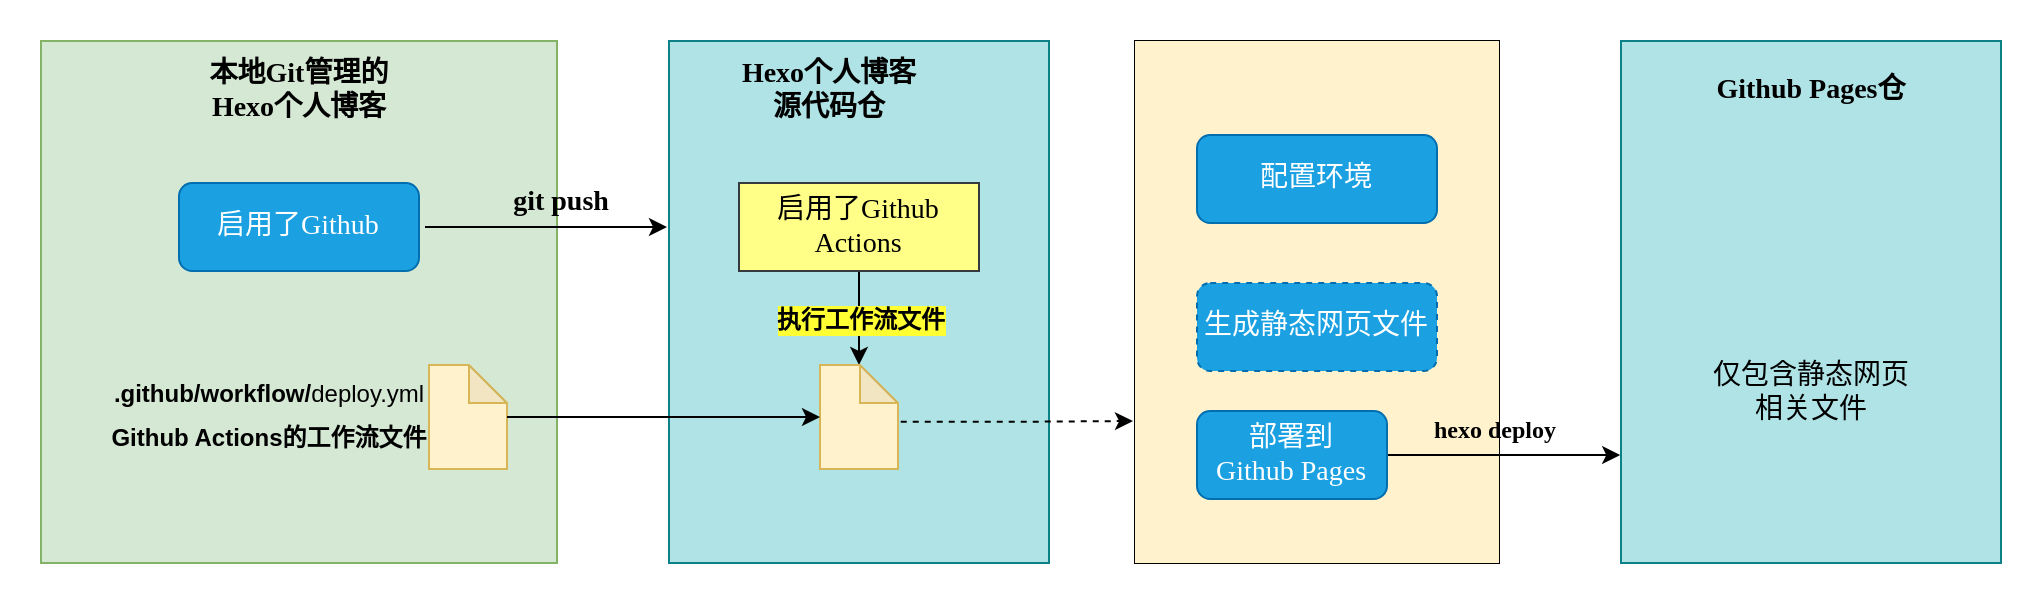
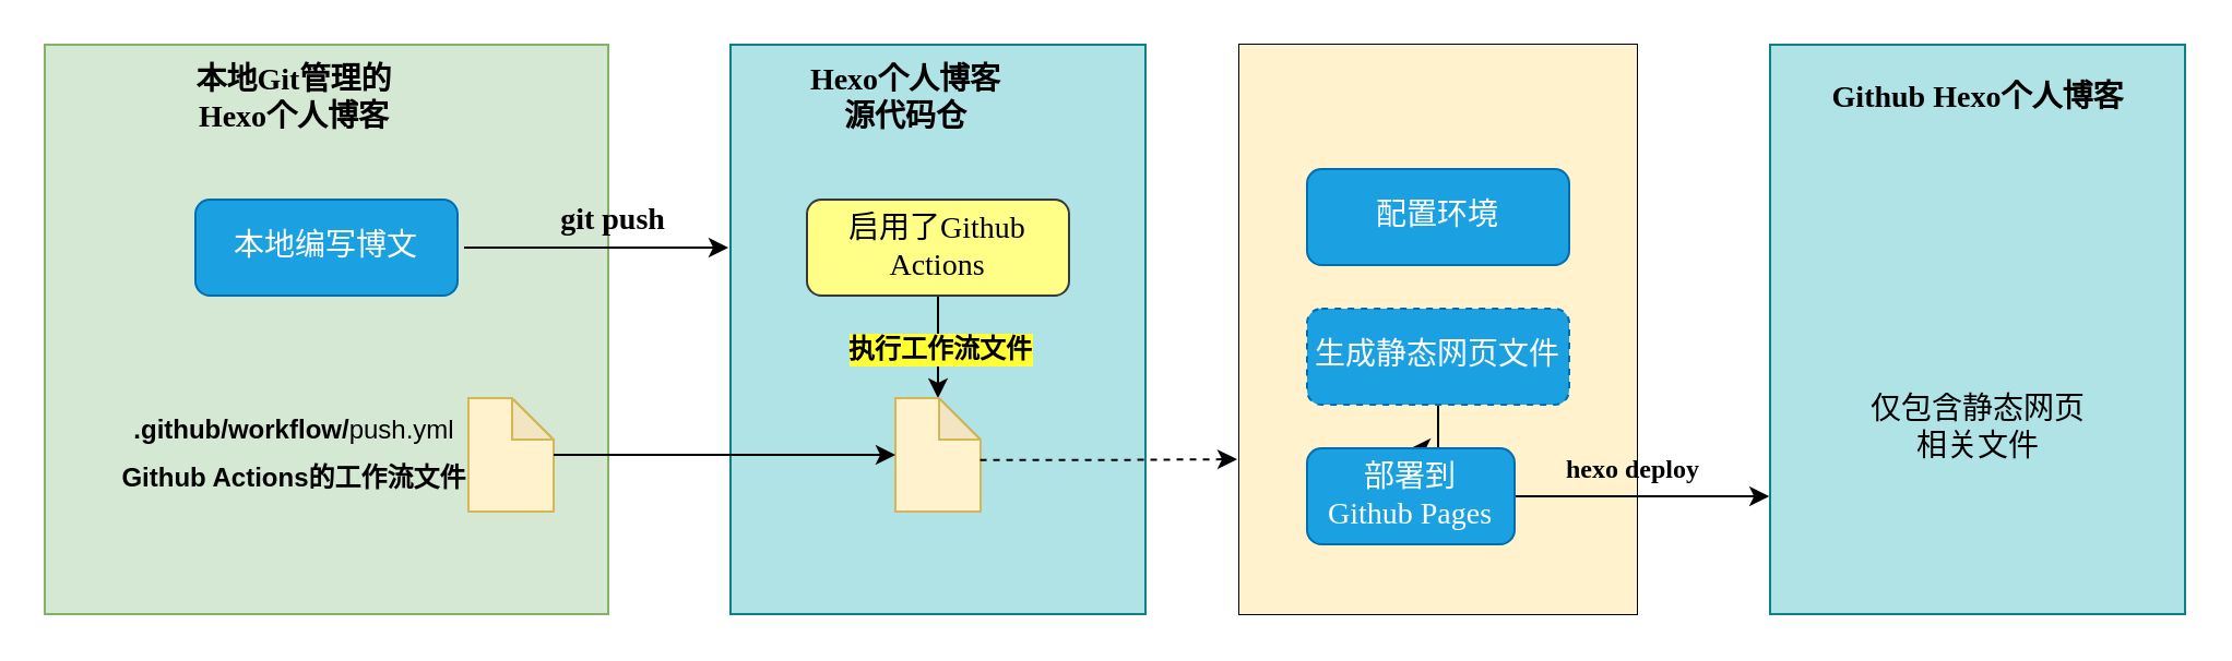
- <mxCell id="30" value="&lt;div&gt;&lt;div&gt;&lt;font face=&quot;MesloLGS NF&quot;&gt;&lt;span style=&quot;font-size: 14px;&quot;&gt;&lt;b&gt;Github Pages仓&lt;/b&gt;&lt;/span&gt;&lt;/font&gt;&lt;br&gt;&lt;/div&gt;&lt;/div&gt;" style="text;html=1;align=center;verticalAlign=middle;whiteSpace=wrap;rounded=0;" vertex="1" parent="28"><mxGeometry x="17.52" y="2.35" width="154.96" height="46.05" as="geometry" /></mxCell>
+ <mxCell id="30" value="&lt;div&gt;&lt;div&gt;&lt;font face=&quot;MesloLGS NF&quot;&gt;&lt;span style=&quot;font-size: 14px;&quot;&gt;&lt;b&gt;Github Hexo个人博客&lt;/b&gt;&lt;/span&gt;&lt;/font&gt;&lt;br&gt;&lt;/div&gt;&lt;/div&gt;" style="text;html=1;align=center;verticalAlign=middle;whiteSpace=wrap;rounded=0;" vertex="1" parent="28"><mxGeometry x="17.52" y="2.35" width="154.96" height="46.05" as="geometry" /></mxCell>
- <mxCell id="12" value="&lt;b&gt;&lt;font face=&quot;MesloLGS NF&quot; style=&quot;font-size: 14px;&quot;&gt;本地&lt;/font&gt;&lt;/b&gt;&lt;b style=&quot;background-color: transparent; color: light-dark(rgb(0, 0, 0), rgb(255, 255, 255));&quot;&gt;&lt;font face=&quot;MesloLGS NF&quot; style=&quot;font-size: 14px;&quot;&gt;Git管理的&lt;/font&gt;&lt;/b&gt;&lt;div&gt;&lt;div&gt;&lt;div&gt;&lt;b&gt;&lt;font face=&quot;MesloLGS NF&quot; style=&quot;font-size: 14px;&quot;&gt;Hexo个人博客&lt;/font&gt;&lt;/b&gt;&lt;/div&gt;&lt;/div&gt;&lt;/div&gt;" style="text;html=1;align=center;verticalAlign=middle;whiteSpace=wrap;rounded=0;" vertex="1" parent="9"><mxGeometry x="51.52" y="2.35" width="154.96" height="46.05" as="geometry" /></mxCell>
+ <mxCell id="12" value="&lt;b&gt;&lt;font face=&quot;MesloLGS NF&quot; style=&quot;font-size: 14px;&quot;&gt;本地&lt;/font&gt;&lt;/b&gt;&lt;b style=&quot;background-color: transparent; color: light-dark(rgb(0, 0, 0), rgb(255, 255, 255));&quot;&gt;&lt;font face=&quot;MesloLGS NF&quot; style=&quot;font-size: 14px;&quot;&gt;Git管理的&lt;/font&gt;&lt;/b&gt;&lt;div&gt;&lt;div&gt;&lt;div&gt;&lt;b&gt;&lt;font face=&quot;MesloLGS NF&quot; style=&quot;font-size: 14px;&quot;&gt;Hexo个人博客&lt;/font&gt;&lt;/b&gt;&lt;/div&gt;&lt;/div&gt;&lt;/div&gt;" style="text;html=1;align=center;verticalAlign=middle;whiteSpace=wrap;rounded=0;" vertex="1" parent="9"><mxGeometry x="36.52" y="2.35" width="154.96" height="46.05" as="geometry" /></mxCell>
- <mxCell id="22" value="&lt;font face=&quot;MesloLGS NF&quot;&gt;&lt;span style=&quot;font-size: 14px;&quot;&gt;配置环境&lt;/span&gt;&lt;/font&gt;" style="whiteSpace=wrap;html=1;rounded=1;fillColor=#1ba1e2;fontColor=#ffffff;strokeColor=#006EAF;" vertex="1" parent="20"><mxGeometry x="31" y="47" width="120" height="44" as="geometry" /></mxCell>
+ <mxCell id="22" value="&lt;font face=&quot;MesloLGS NF&quot;&gt;&lt;span style=&quot;font-size: 14px;&quot;&gt;配置环境&lt;/span&gt;&lt;/font&gt;" style="whiteSpace=wrap;html=1;rounded=1;fillColor=#1ba1e2;fontColor=#ffffff;strokeColor=#006EAF;" vertex="1" parent="20"><mxGeometry x="31" y="57" width="120" height="44" as="geometry" /></mxCell>
- <mxCell id="11" value="&lt;font face=&quot;MesloLGS NF&quot; style=&quot;font-size: 14px;&quot;&gt;启用了Github&lt;/font&gt;" style="whiteSpace=wrap;html=1;rounded=1;fillColor=#1ba1e2;fontColor=#ffffff;strokeColor=#006EAF;" vertex="1" parent="9"><mxGeometry x="69" y="71" width="120" height="44" as="geometry" /></mxCell>
+ <mxCell id="11" value="&lt;font face=&quot;MesloLGS NF&quot; style=&quot;font-size: 14px;&quot;&gt;本地编写博文&lt;/font&gt;" style="whiteSpace=wrap;html=1;rounded=1;fillColor=#1ba1e2;fontColor=#ffffff;strokeColor=#006EAF;" vertex="1" parent="9"><mxGeometry x="69" y="71" width="120" height="44" as="geometry" /></mxCell>
- <mxCell id="6" value="&lt;span&gt;&lt;font face=&quot;MesloLGS NF&quot; style=&quot;font-size: 14px; color: rgb(0, 0, 0);&quot;&gt;启用了Github Actions&lt;/font&gt;&lt;/span&gt;" style="whiteSpace=wrap;html=1;fillColor=#ffff88;strokeColor=#36393d;rounded=0;" vertex="1" parent="2"><mxGeometry x="35" y="71" width="120" height="44" as="geometry" /></mxCell>
+ <mxCell id="6" value="&lt;span&gt;&lt;font face=&quot;MesloLGS NF&quot; style=&quot;font-size: 14px; color: rgb(0, 0, 0);&quot;&gt;启用了Github Actions&lt;/font&gt;&lt;/span&gt;" style="whiteSpace=wrap;html=1;rounded=1;fillColor=#ffff88;strokeColor=#36393d;" vertex="1" parent="2"><mxGeometry x="35" y="71" width="120" height="44" as="geometry" /></mxCell>
+ <mxCell id="23" style="edgeStyle=orthogonalEdgeStyle;rounded=0;orthogonalLoop=1;jettySize=auto;html=1;exitX=0.5;exitY=1;exitDx=0;exitDy=0;" edge="1" parent="20" source="24" target="27"><mxGeometry relative="1" as="geometry" /></mxCell>
- <mxCell id="15" value="&lt;div&gt;&lt;b&gt;.github/workflow/&lt;/b&gt;deploy.yml&lt;/div&gt;&lt;div&gt;&lt;font style=&quot;font-size: 5px;&quot;&gt;&lt;br&gt;&lt;/font&gt;&lt;/div&gt;&lt;div style=&quot;line-height: 0%;&quot;&gt;&lt;b&gt;Github Actions的工作流文件&lt;/b&gt;&lt;/div&gt;" style="text;html=1;align=center;verticalAlign=middle;whiteSpace=wrap;rounded=0;" vertex="1" parent="13"><mxGeometry width="179" height="47" as="geometry" /></mxCell>
+ <mxCell id="15" value="&lt;div&gt;&lt;b&gt;.github/workflow/&lt;/b&gt;push.yml&lt;/div&gt;&lt;div&gt;&lt;font style=&quot;font-size: 5px;&quot;&gt;&lt;br&gt;&lt;/font&gt;&lt;/div&gt;&lt;div style=&quot;line-height: 0%;&quot;&gt;&lt;b&gt;Github Actions的工作流文件&lt;/b&gt;&lt;/div&gt;" style="text;html=1;align=center;verticalAlign=middle;whiteSpace=wrap;rounded=0;" vertex="1" parent="13"><mxGeometry width="179" height="47" as="geometry" /></mxCell>
